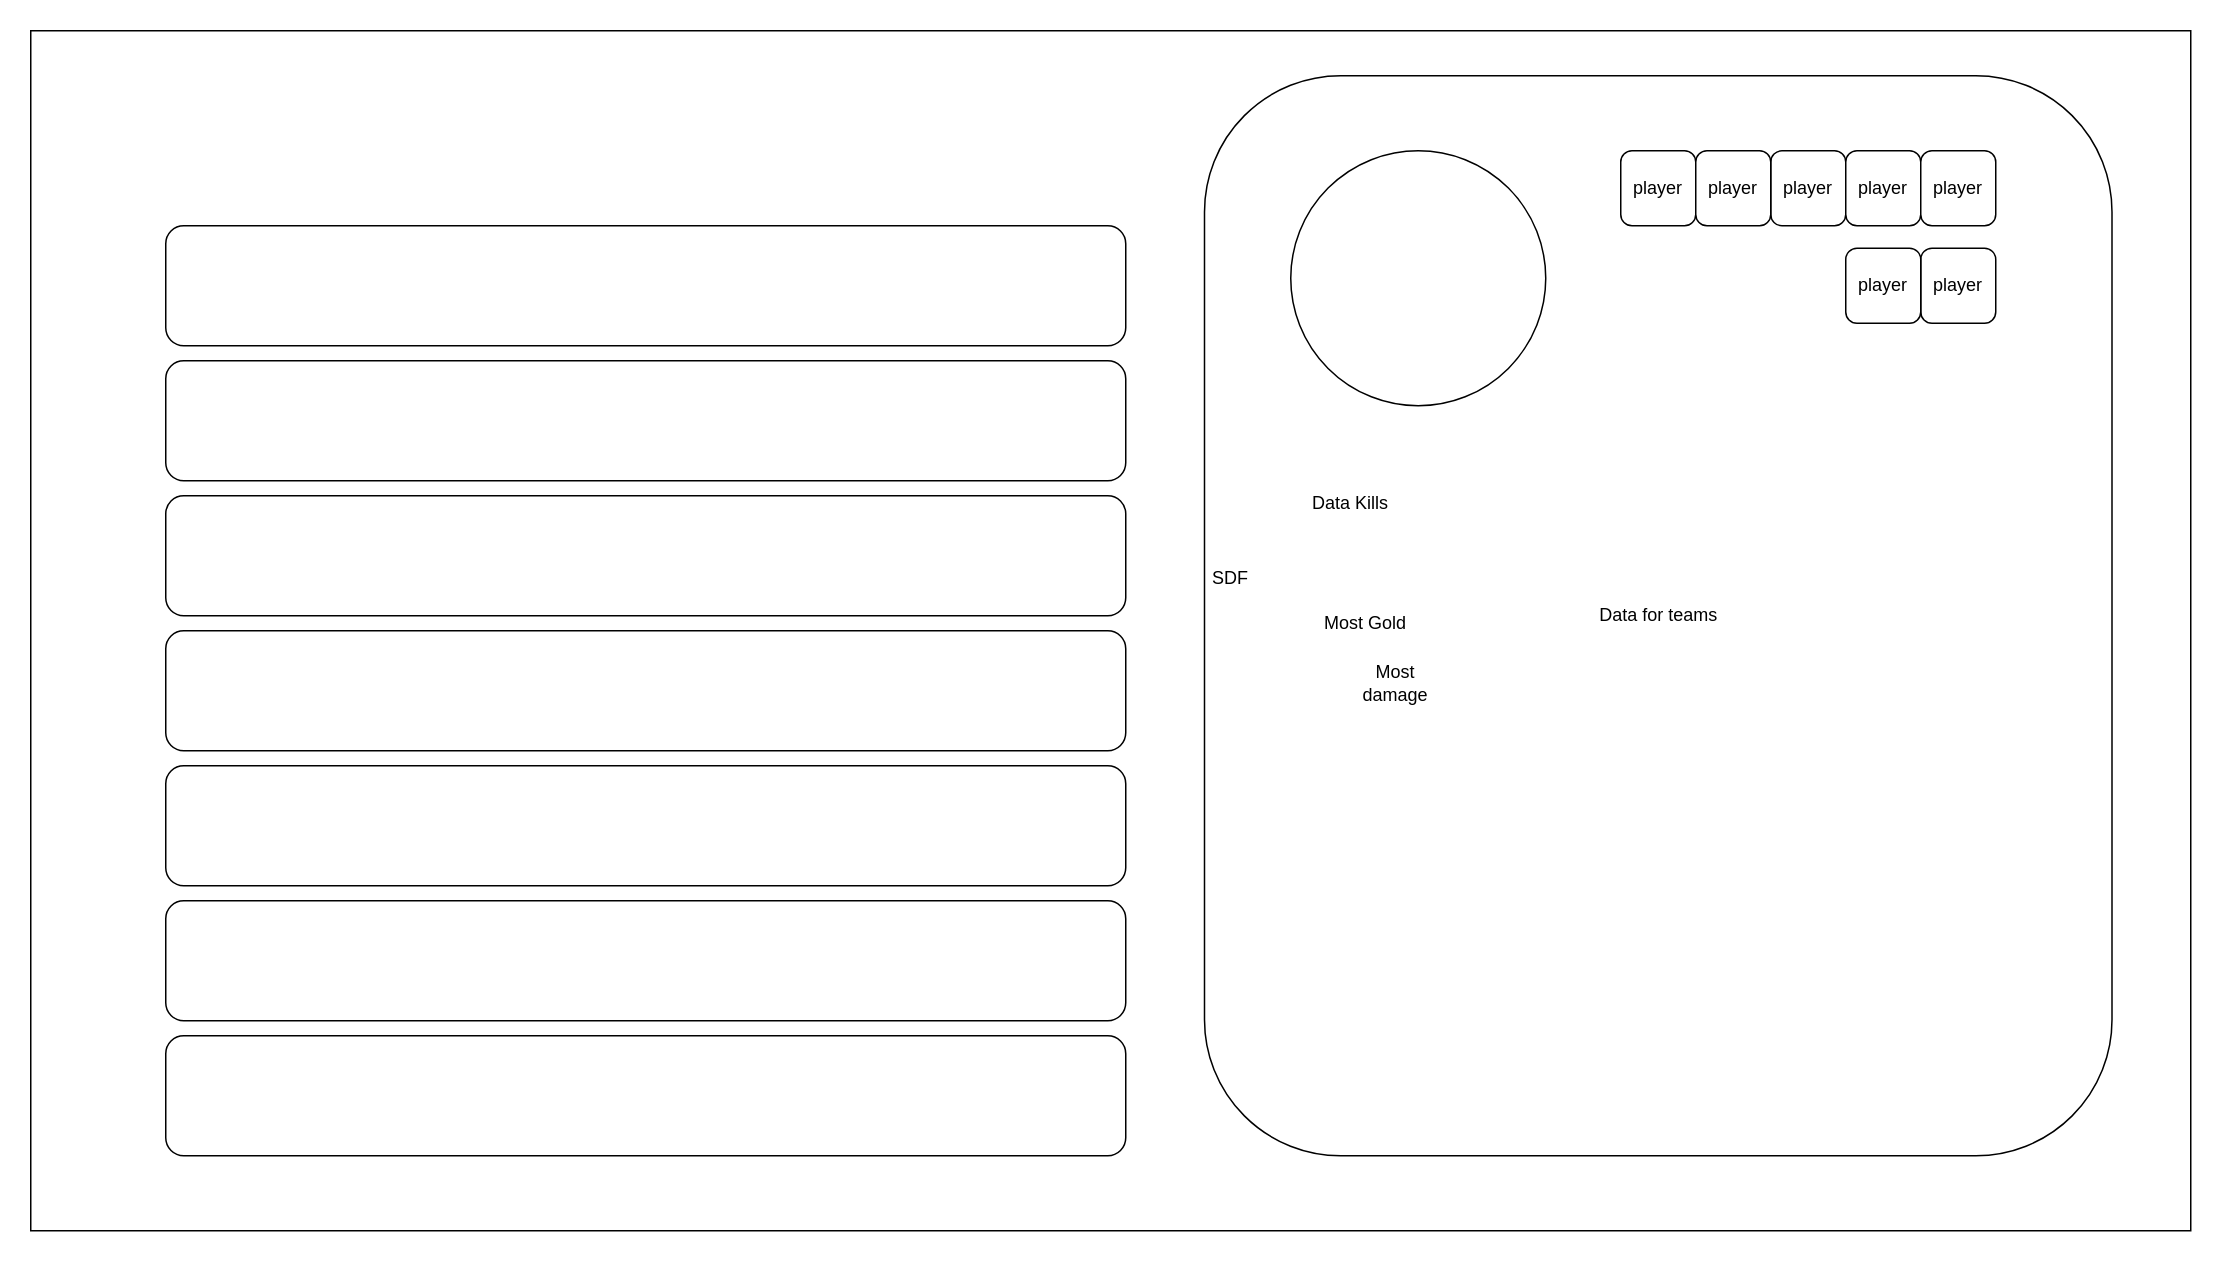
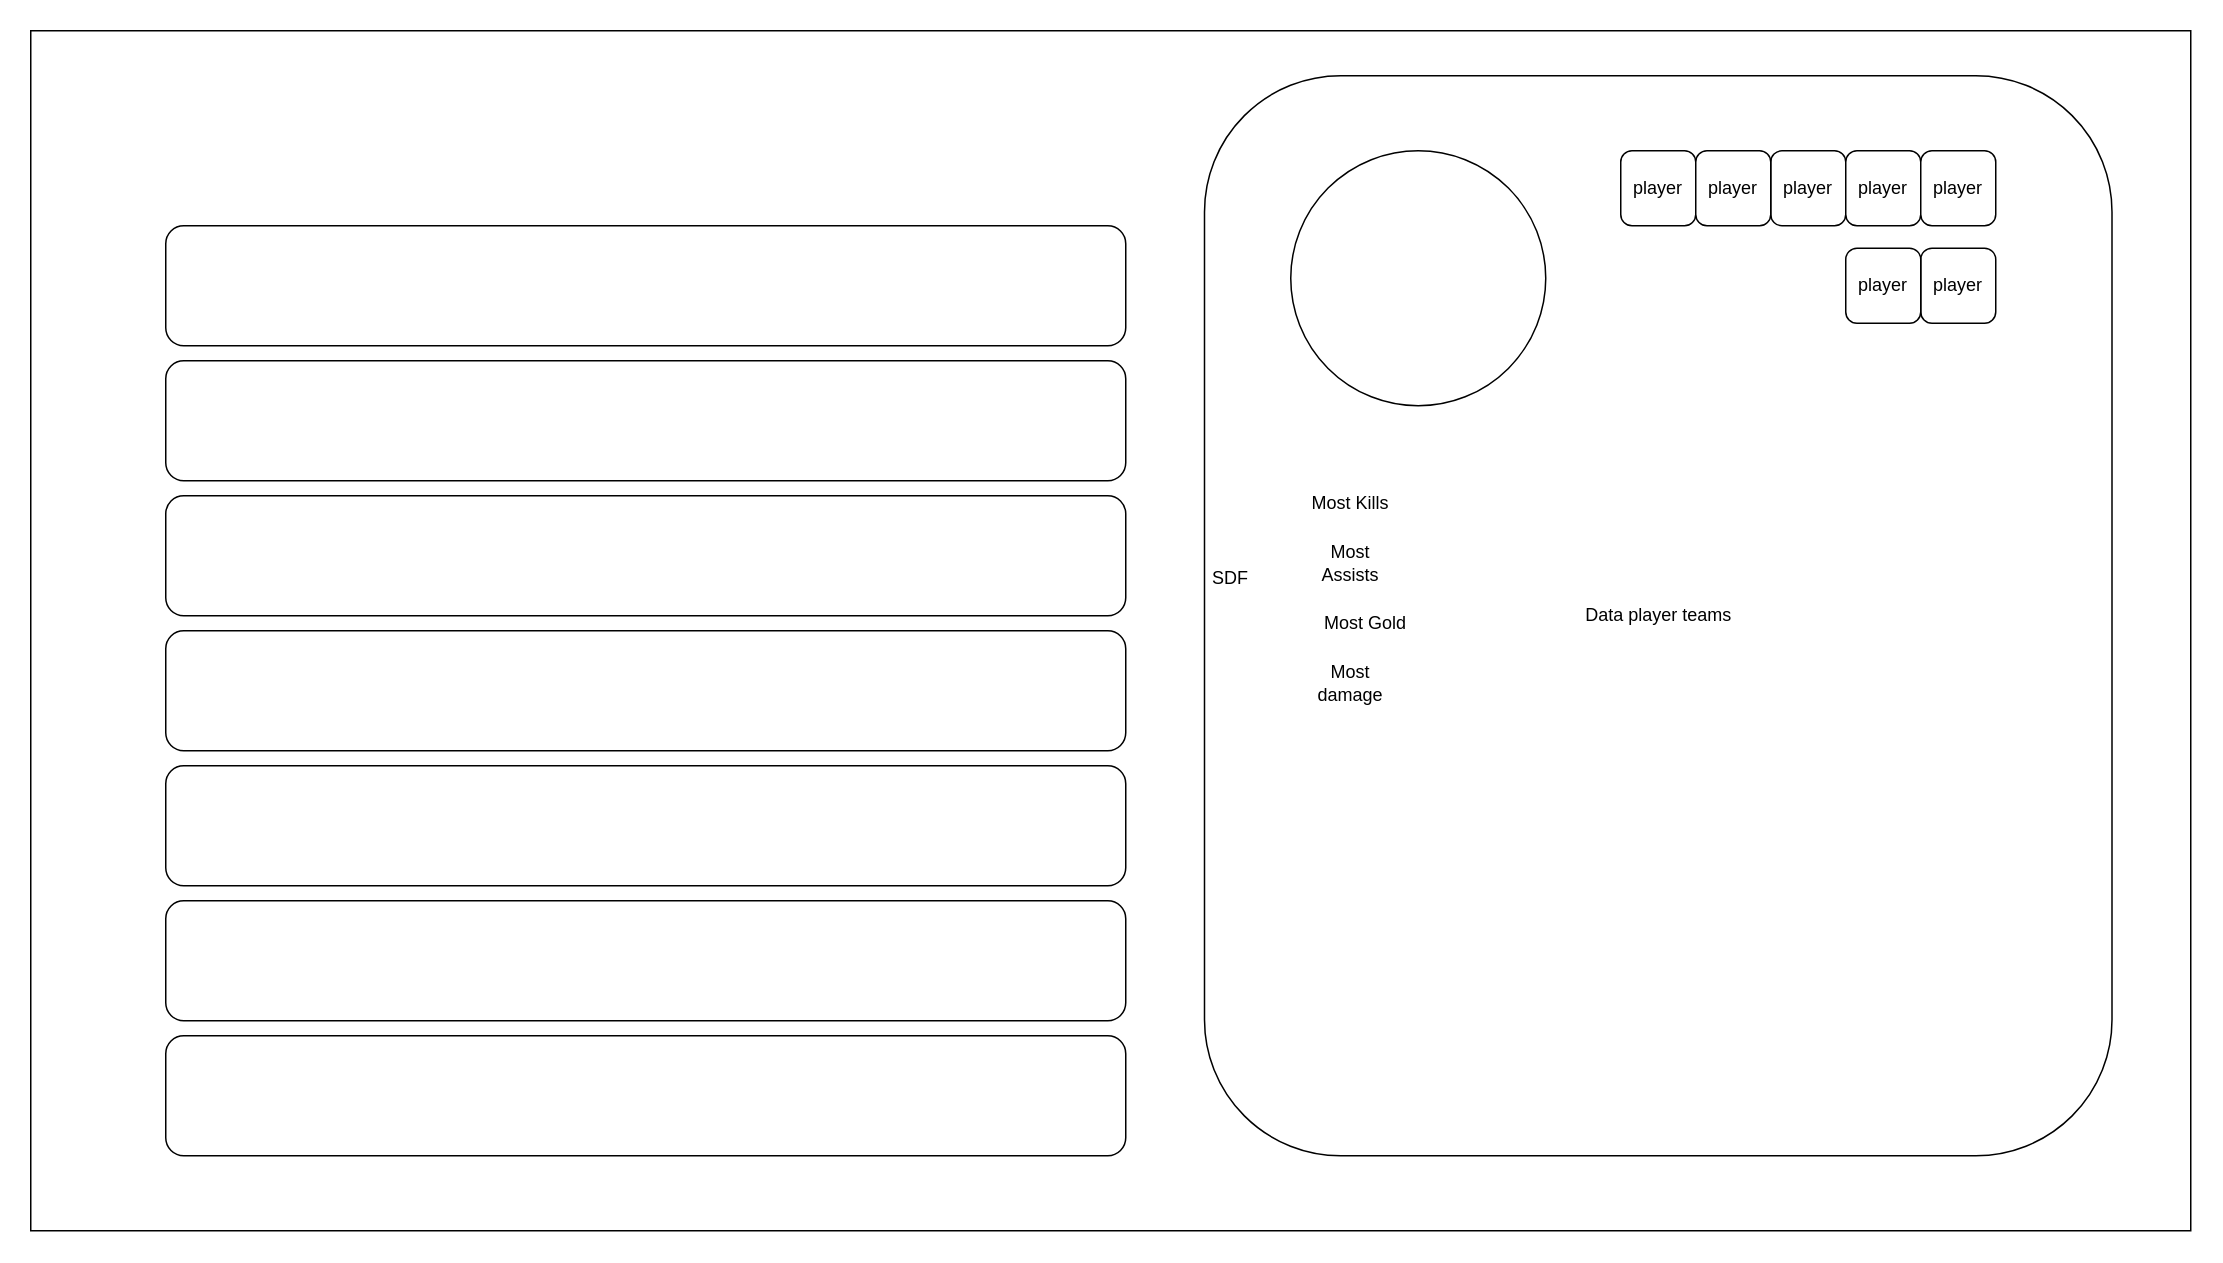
- <mxCell id="17" value="Data Kills" style="text;html=1;strokeColor=none;fillColor=none;align=center;verticalAlign=middle;whiteSpace=wrap;rounded=0;" parent="1" vertex="1"><mxGeometry x="870" y="320" width="60" height="30" as="geometry" /></mxCell>
+ <mxCell id="17" value="Most Kills" style="text;html=1;strokeColor=none;fillColor=none;align=center;verticalAlign=middle;whiteSpace=wrap;rounded=0;" parent="1" vertex="1"><mxGeometry x="870" y="320" width="60" height="30" as="geometry" /></mxCell>
+ <mxCell id="18" value="Most Assists" style="text;html=1;strokeColor=none;fillColor=none;align=center;verticalAlign=middle;whiteSpace=wrap;rounded=0;" parent="1" vertex="1"><mxGeometry x="870" y="360" width="60" height="30" as="geometry" /></mxCell>
- <mxCell id="8" value="Data for teams" style="rounded=1;whiteSpace=wrap;html=1;" parent="1" vertex="1"><mxGeometry x="802.5" y="50" width="605" height="720" as="geometry" /></mxCell>
+ <mxCell id="8" value="Data player teams" style="rounded=1;whiteSpace=wrap;html=1;" parent="1" vertex="1"><mxGeometry x="802.5" y="50" width="605" height="720" as="geometry" /></mxCell>
- <mxCell id="20" value="Most damage" style="text;html=1;strokeColor=none;fillColor=none;align=center;verticalAlign=middle;whiteSpace=wrap;rounded=0;" parent="1" vertex="1"><mxGeometry x="900" y="440" width="60" height="30" as="geometry" /></mxCell>
+ <mxCell id="20" value="Most damage" style="text;html=1;strokeColor=none;fillColor=none;align=center;verticalAlign=middle;whiteSpace=wrap;rounded=0;" parent="1" vertex="1"><mxGeometry x="870" y="440" width="60" height="30" as="geometry" /></mxCell>
